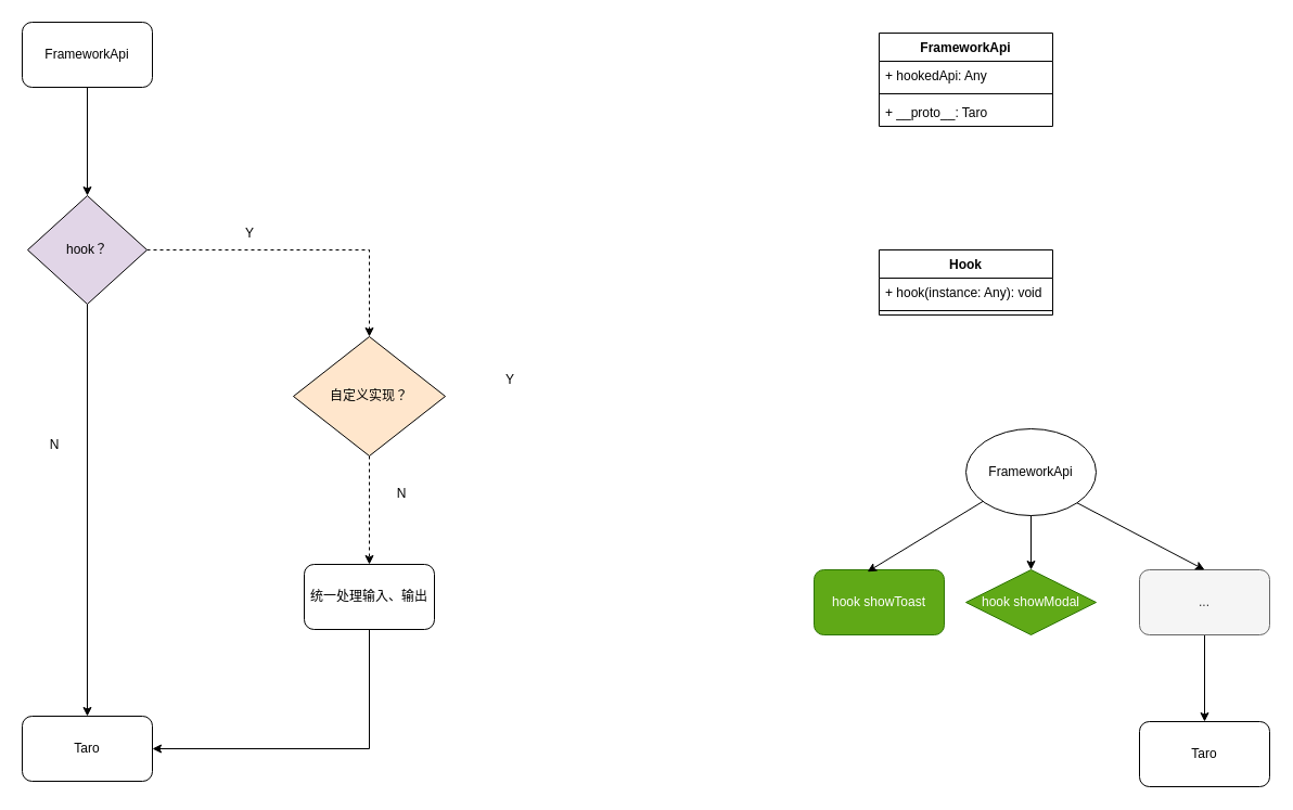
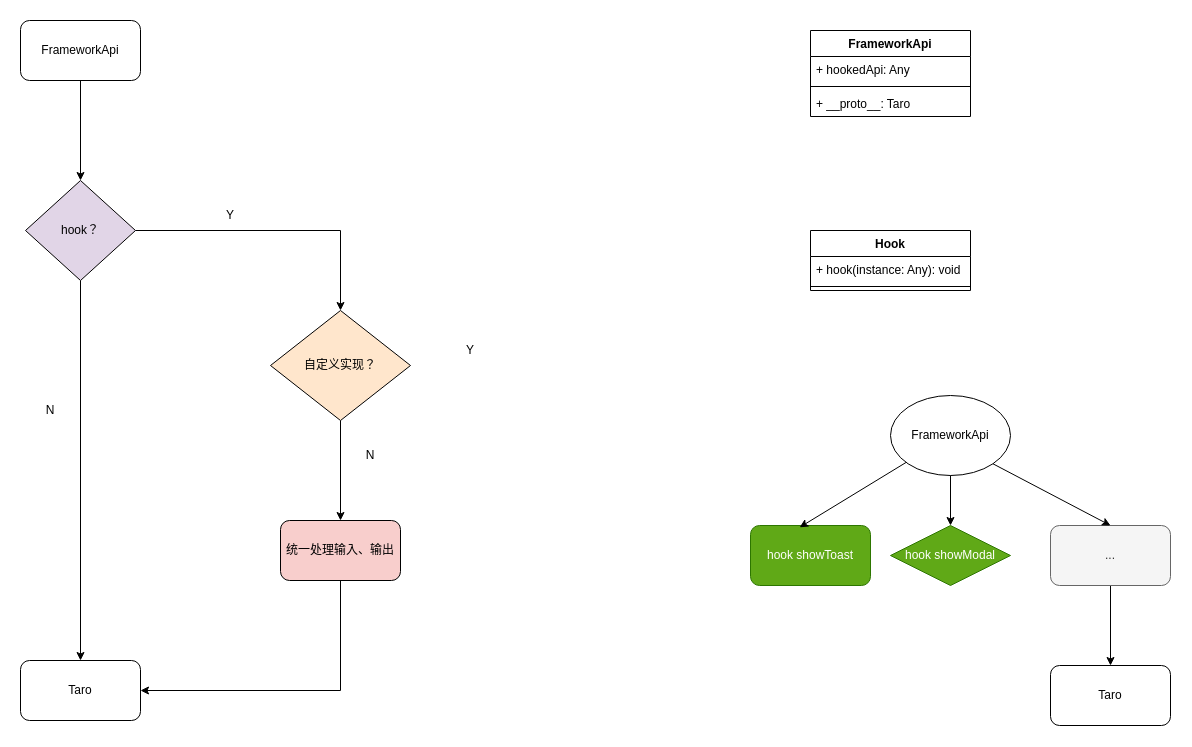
- <mxCell id="6" style="edgeStyle=orthogonalEdgeStyle;rounded=0;orthogonalLoop=1;jettySize=auto;html=1;exitX=1;exitY=0.5;exitDx=0;exitDy=0;entryX=0.5;entryY=0;entryDx=0;entryDy=0;dashed=1;" edge="1" parent="1" source="7" target="9"><mxGeometry relative="1" as="geometry" /></mxCell>
+ <mxCell id="6" style="edgeStyle=orthogonalEdgeStyle;rounded=0;orthogonalLoop=1;jettySize=auto;html=1;exitX=1;exitY=0.5;exitDx=0;exitDy=0;entryX=0.5;entryY=0;entryDx=0;entryDy=0;" edge="1" parent="1" source="7" target="9"><mxGeometry relative="1" as="geometry" /></mxCell>
- <mxCell id="8" style="edgeStyle=orthogonalEdgeStyle;rounded=0;orthogonalLoop=1;jettySize=auto;html=1;exitX=0.5;exitY=1;exitDx=0;exitDy=0;dashed=1;" edge="1" parent="1" source="9" target="18"><mxGeometry relative="1" as="geometry" /></mxCell>
+ <mxCell id="8" style="edgeStyle=orthogonalEdgeStyle;rounded=0;orthogonalLoop=1;jettySize=auto;html=1;exitX=0.5;exitY=1;exitDx=0;exitDy=0;" edge="1" parent="1" source="9" target="18"><mxGeometry relative="1" as="geometry" /></mxCell>
- <mxCell id="18" value="统一处理输入、输出" style="rounded=1;whiteSpace=wrap;html=1;" vertex="1" parent="1"><mxGeometry x="280" y="520" width="120" height="60" as="geometry" /></mxCell>
+ <mxCell id="18" value="统一处理输入、输出" style="rounded=1;whiteSpace=wrap;html=1;fillColor=#f8cecc;" vertex="1" parent="1"><mxGeometry x="280" y="520" width="120" height="60" as="geometry" /></mxCell>
